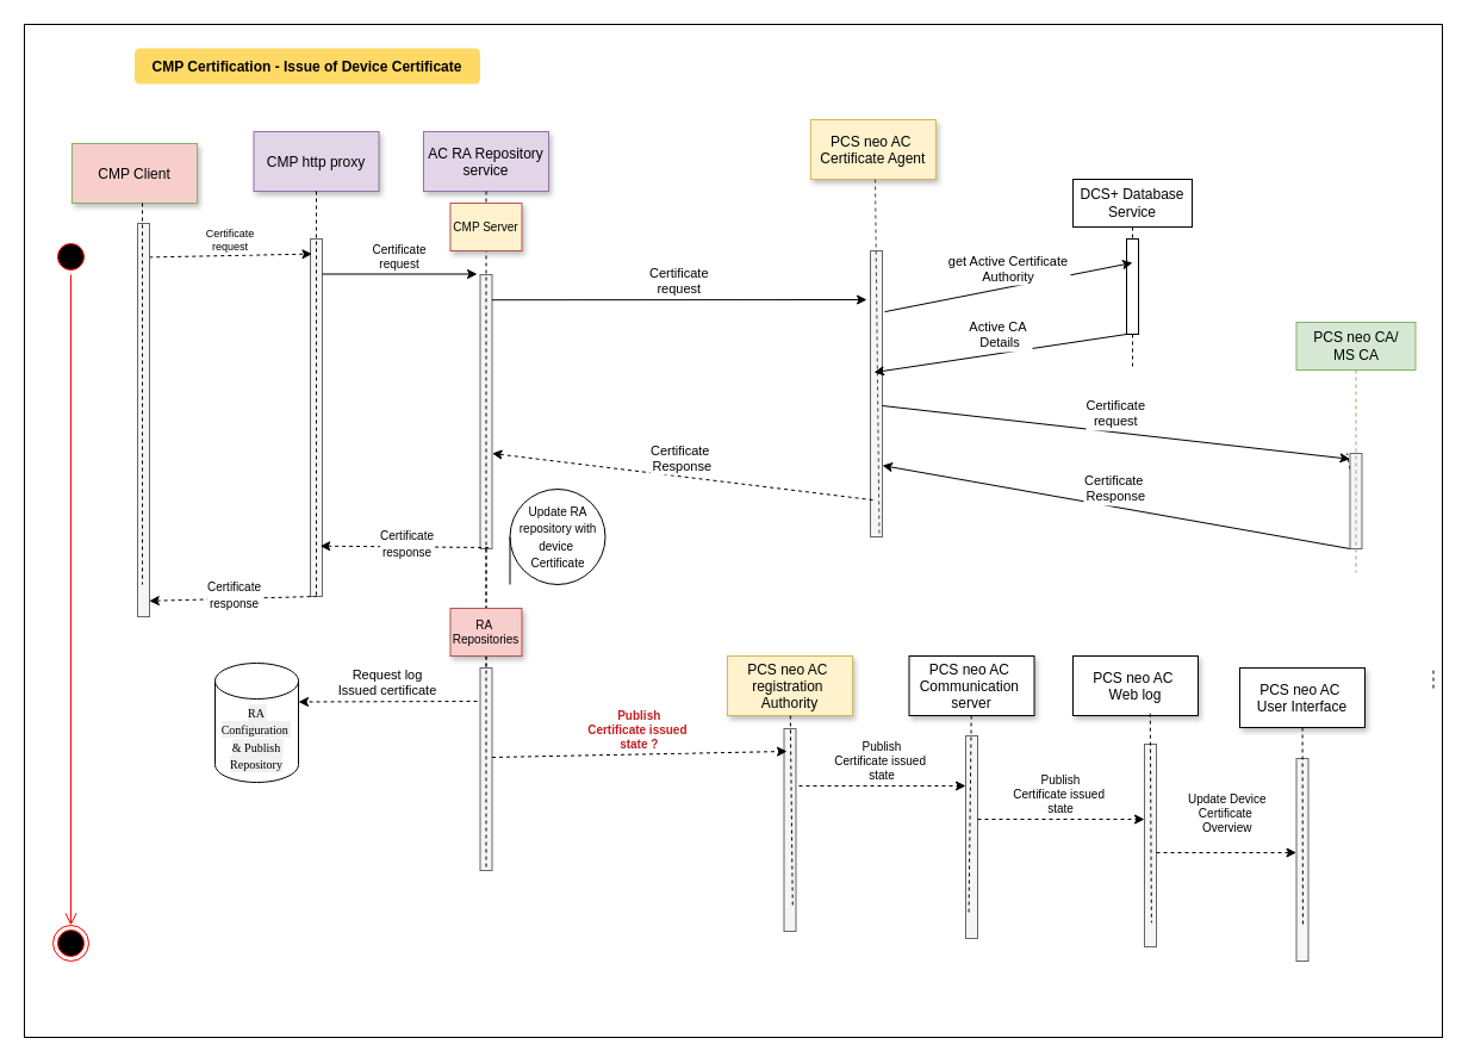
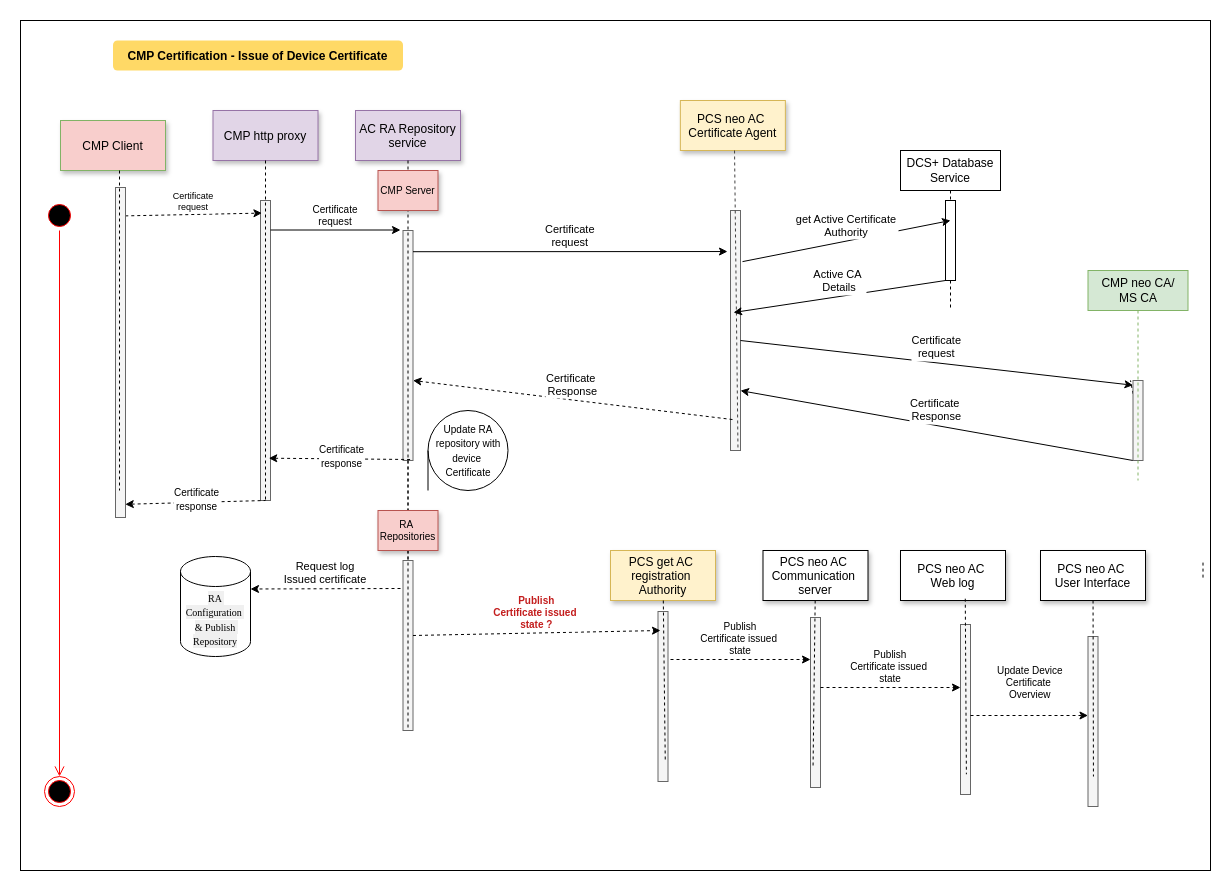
- <mxCell id="19" value="CMP Server" style="shadow=1;fillColor=#fff2cc;strokeColor=#b85450;fontSize=10;" parent="1" vertex="1"><mxGeometry x="377.5" y="170" width="60" height="40" as="geometry" /></mxCell>
+ <mxCell id="19" value="CMP Server" style="shadow=1;fillColor=#f8cecc;strokeColor=#b85450;fontSize=10;" parent="1" vertex="1"><mxGeometry x="377.5" y="170" width="60" height="40" as="geometry" /></mxCell>
- <mxCell id="58" value="&lt;span style=&quot;text-wrap-mode: nowrap;&quot;&gt;PCS neo CA/&lt;/span&gt;&lt;br style=&quot;padding: 0px; margin: 0px; text-wrap-mode: nowrap;&quot;&gt;&lt;span style=&quot;text-wrap-mode: nowrap;&quot;&gt;MS CA&lt;/span&gt;" style="shape=umlLifeline;perimeter=lifelinePerimeter;whiteSpace=wrap;html=1;container=1;dropTarget=0;collapsible=0;recursiveResize=0;outlineConnect=0;portConstraint=eastwest;newEdgeStyle={&quot;curved&quot;:0,&quot;rounded&quot;:0};fillColor=#d5e8d4;strokeColor=#82b366;" vertex="1" parent="1"><mxGeometry x="1087.5" y="270" width="100" height="210" as="geometry" /></mxCell>
+ <mxCell id="58" value="&lt;span style=&quot;text-wrap-mode: nowrap;&quot;&gt;CMP neo CA/&lt;/span&gt;&lt;br style=&quot;padding: 0px; margin: 0px; text-wrap-mode: nowrap;&quot;&gt;&lt;span style=&quot;text-wrap-mode: nowrap;&quot;&gt;MS CA&lt;/span&gt;" style="shape=umlLifeline;perimeter=lifelinePerimeter;whiteSpace=wrap;html=1;container=1;dropTarget=0;collapsible=0;recursiveResize=0;outlineConnect=0;portConstraint=eastwest;newEdgeStyle={&quot;curved&quot;:0,&quot;rounded&quot;:0};fillColor=#d5e8d4;strokeColor=#82b366;" vertex="1" parent="1"><mxGeometry x="1087.5" y="270" width="100" height="210" as="geometry" /></mxCell>
- <mxCell id="26" value="PCS neo AC &#10;registration &#10;Authority" style="shadow=1;fillColor=#fff2cc;strokeColor=#d6b656;" parent="1" vertex="1"><mxGeometry x="610" y="550" width="105" height="50" as="geometry" /></mxCell>
+ <mxCell id="26" value="PCS get AC &#10;registration &#10;Authority" style="shadow=1;fillColor=#fff2cc;strokeColor=#d6b656;" parent="1" vertex="1"><mxGeometry x="610" y="550" width="105" height="50" as="geometry" /></mxCell>
- <mxCell id="37" value="PCS neo AC &#10;User Interface" style="shadow=1;" parent="1" vertex="1"><mxGeometry x="1040" y="560" width="105" height="50" as="geometry" /></mxCell>
+ <mxCell id="37" value="PCS neo AC &#10;User Interface" style="shadow=1;" parent="1" vertex="1"><mxGeometry x="1040" y="550" width="105" height="50" as="geometry" /></mxCell>
